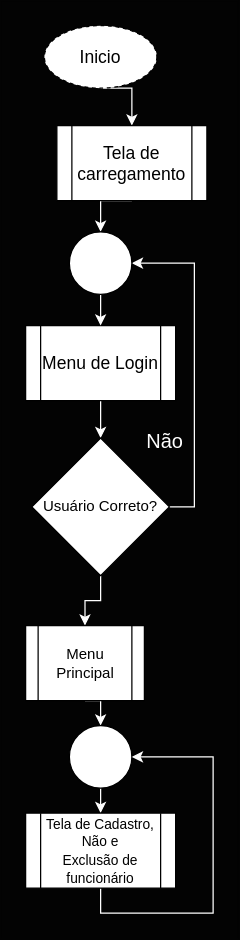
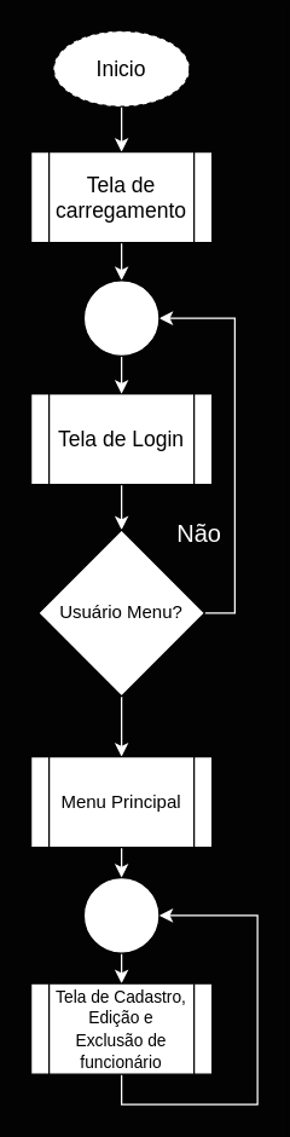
- <mxCell id="5" value="&lt;font style=&quot;font-size: 14px&quot;&gt;Tela de carregamento&lt;/font&gt;" style="shape=process;whiteSpace=wrap;html=1;backgroundOutline=1;" vertex="1" parent="1"><mxGeometry x="45" y="100" width="120" height="60" as="geometry" /></mxCell>
+ <mxCell id="5" value="&lt;font style=&quot;font-size: 14px&quot;&gt;Tela de carregamento&lt;/font&gt;" style="shape=process;whiteSpace=wrap;html=1;backgroundOutline=1;" vertex="1" parent="1"><mxGeometry x="20" y="100" width="120" height="60" as="geometry" /></mxCell>
- <mxCell id="7" value="&lt;font&gt;&lt;font style=&quot;font-size: 14px&quot;&gt;Menu de Login&lt;/font&gt;&lt;br&gt;&lt;/font&gt;" style="shape=process;whiteSpace=wrap;html=1;backgroundOutline=1;" vertex="1" parent="1"><mxGeometry x="20" y="260" width="120" height="60" as="geometry" /></mxCell>
+ <mxCell id="7" value="&lt;font&gt;&lt;font style=&quot;font-size: 14px&quot;&gt;Tela de Login&lt;/font&gt;&lt;br&gt;&lt;/font&gt;" style="shape=process;whiteSpace=wrap;html=1;backgroundOutline=1;" vertex="1" parent="1"><mxGeometry x="20" y="260" width="120" height="60" as="geometry" /></mxCell>
- <mxCell id="10" value="Usuário Correto?" style="rhombus;whiteSpace=wrap;html=1;" vertex="1" parent="1"><mxGeometry x="25" y="350" width="110" height="110" as="geometry" /></mxCell>
+ <mxCell id="10" value="Usuário Menu?" style="rhombus;whiteSpace=wrap;html=1;" vertex="1" parent="1"><mxGeometry x="25" y="350" width="110" height="110" as="geometry" /></mxCell>
- <mxCell id="15" value="&lt;font style=&quot;font-size: 12px&quot;&gt;Menu Principal&lt;/font&gt;" style="shape=process;whiteSpace=wrap;html=1;backgroundOutline=1;" vertex="1" parent="1"><mxGeometry x="20" y="500" width="95" height="60" as="geometry" /></mxCell>
+ <mxCell id="15" value="&lt;font style=&quot;font-size: 12px&quot;&gt;Menu Principal&lt;/font&gt;" style="shape=process;whiteSpace=wrap;html=1;backgroundOutline=1;" vertex="1" parent="1"><mxGeometry x="20" y="500" width="120" height="60" as="geometry" /></mxCell>
- <mxCell id="19" value="&lt;font style=&quot;font-size: 11px&quot;&gt;Tela de Cadastro,&lt;br&gt;Não e&lt;br&gt;Exclusão de funcionário&lt;/font&gt;" style="shape=process;whiteSpace=wrap;html=1;backgroundOutline=1;" vertex="1" parent="1"><mxGeometry x="20" y="650" width="120" height="60" as="geometry" /></mxCell>
+ <mxCell id="19" value="&lt;font style=&quot;font-size: 11px&quot;&gt;Tela de Cadastro,&lt;br&gt;Edição e&lt;br&gt;Exclusão de funcionário&lt;/font&gt;" style="shape=process;whiteSpace=wrap;html=1;backgroundOutline=1;" vertex="1" parent="1"><mxGeometry x="20" y="650" width="120" height="60" as="geometry" /></mxCell>
